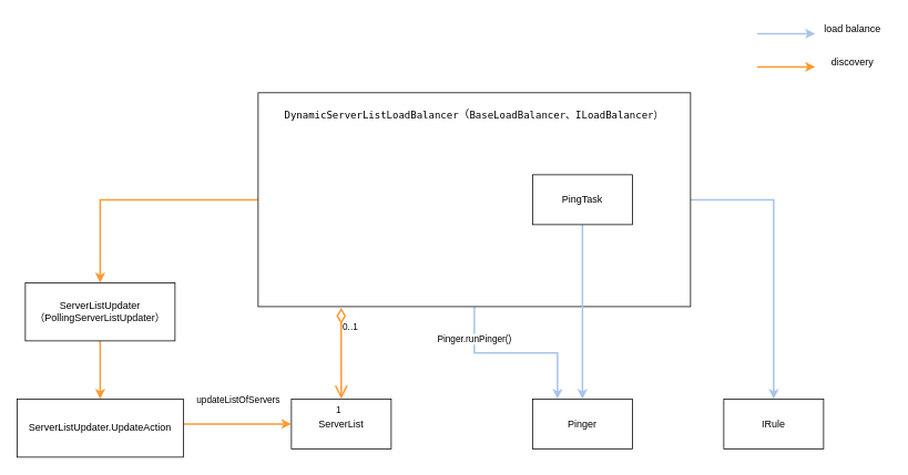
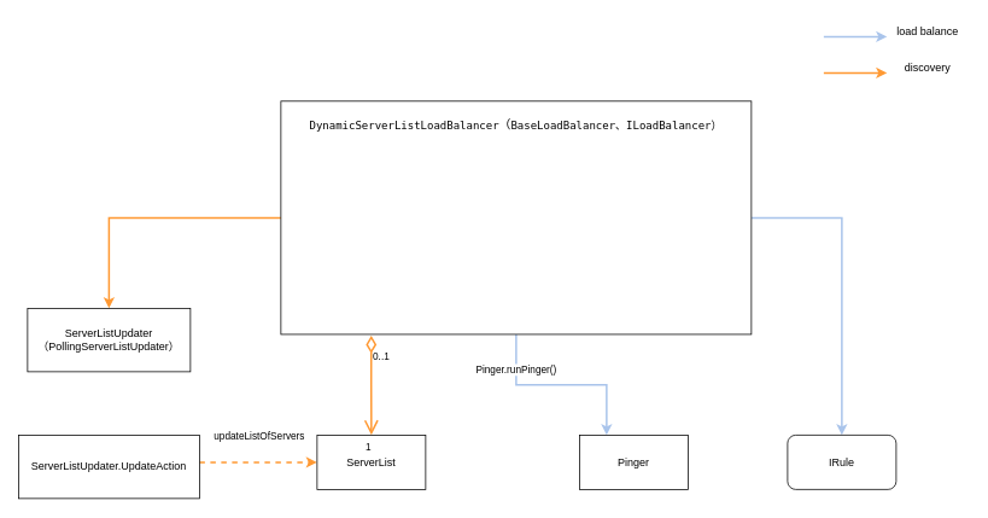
- <mxCell id="8" value="PingTask" style="rounded=0;whiteSpace=wrap;html=1;labelBackgroundColor=none;fontColor=default;" parent="1" vertex="1"><mxGeometry x="640" y="210" width="120" height="60" as="geometry" /></mxCell>
- <mxCell id="7" style="edgeStyle=orthogonalEdgeStyle;rounded=0;orthogonalLoop=1;jettySize=auto;html=1;fontColor=default;strokeColor=#A9C4EB;strokeWidth=2;fillColor=#ffe6cc;" parent="1" source="8" target="9" edge="1"><mxGeometry relative="1" as="geometry" /></mxCell>
- <mxCell id="11" value="" style="edgeStyle=orthogonalEdgeStyle;rounded=0;orthogonalLoop=1;jettySize=auto;html=1;strokeColor=#FF9933;strokeWidth=2;" edge="1" parent="1" source="12" target="15"><mxGeometry relative="1" as="geometry" /></mxCell>
- <mxCell id="13" style="edgeStyle=orthogonalEdgeStyle;rounded=0;orthogonalLoop=1;jettySize=auto;html=1;entryX=0;entryY=0.5;entryDx=0;entryDy=0;strokeColor=#FF9933;strokeWidth=2;" edge="1" parent="1" source="15" target="16"><mxGeometry relative="1" as="geometry"><Array as="points"><mxPoint x="310" y="510" /><mxPoint x="310" y="510" /></Array></mxGeometry></mxCell>
+ <mxCell id="13" style="edgeStyle=orthogonalEdgeStyle;rounded=0;orthogonalLoop=1;jettySize=auto;html=1;entryX=0;entryY=0.5;entryDx=0;entryDy=0;strokeColor=#FF9933;strokeWidth=2;dashed=1;" edge="1" parent="1" source="15" target="16"><mxGeometry relative="1" as="geometry"><Array as="points"><mxPoint x="310" y="510" /><mxPoint x="310" y="510" /></Array></mxGeometry></mxCell>
- <mxCell id="10" value="IRule" style="rounded=0;whiteSpace=wrap;html=1;labelBackgroundColor=none;fontColor=default;" parent="1" vertex="1"><mxGeometry x="870" y="480" width="120" height="60" as="geometry" /></mxCell>
+ <mxCell id="10" value="IRule" style="whiteSpace=wrap;html=1;labelBackgroundColor=none;fontColor=default;rounded=1;" parent="1" vertex="1"><mxGeometry x="870" y="480" width="120" height="60" as="geometry" /></mxCell>
